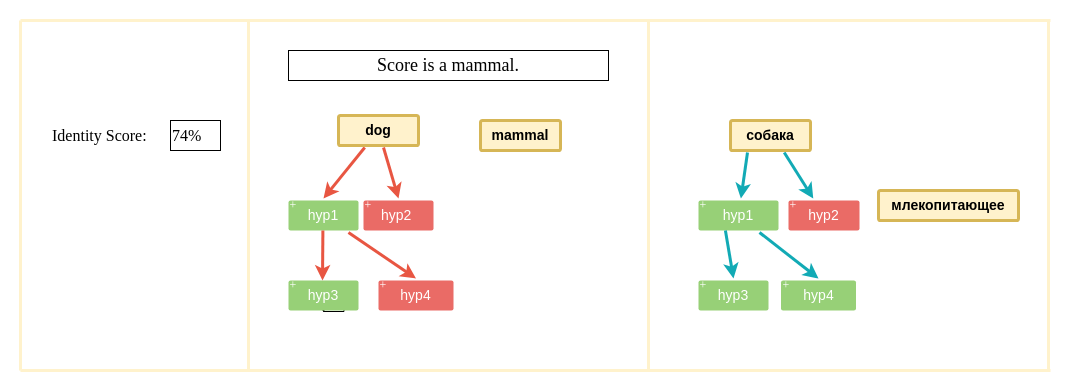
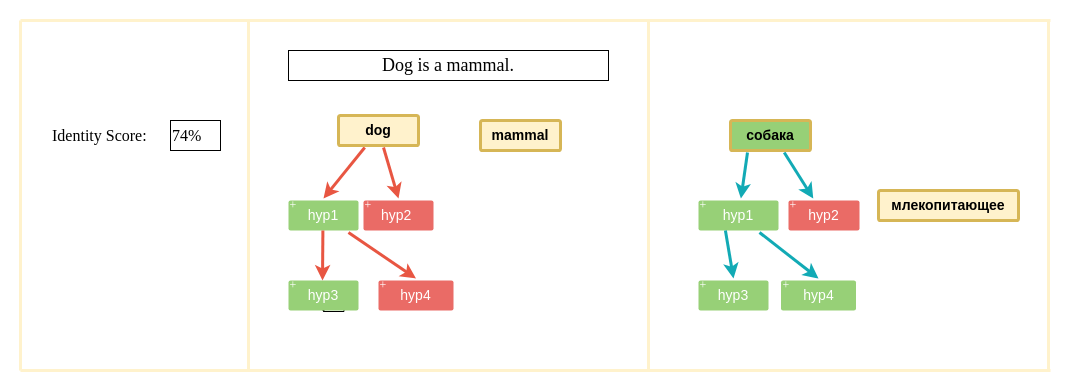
- <mxCell id="15" value="&lt;font face=&quot;Georgia&quot; style=&quot;font-size: 18px&quot;&gt;Score is a mammal.&lt;/font&gt;" style="rounded=0;whiteSpace=wrap;html=1;fillColor=none;" parent="1" vertex="1"><mxGeometry x="288" y="50" width="320" height="30" as="geometry" /></mxCell>
+ <mxCell id="15" value="&lt;font face=&quot;Georgia&quot; style=&quot;font-size: 18px&quot;&gt;Dog is a mammal.&lt;/font&gt;" style="rounded=0;whiteSpace=wrap;html=1;fillColor=none;" parent="1" vertex="1"><mxGeometry x="288" y="50" width="320" height="30" as="geometry" /></mxCell>
- <mxCell id="38" value="собака" style="rounded=1;whiteSpace=wrap;html=1;shadow=0;labelBackgroundColor=none;strokeWidth=3;fontFamily=Helvetica;fontSize=14;align=center;spacing=5;fontStyle=1;arcSize=7;perimeterSpacing=2;fillColor=#FFF2CC;strokeColor=#D6B656;" vertex="1" parent="1"><mxGeometry x="730" y="120" width="80" height="30" as="geometry" /></mxCell>
+ <mxCell id="38" value="собака" style="rounded=1;whiteSpace=wrap;html=1;shadow=0;labelBackgroundColor=none;strokeWidth=3;fontFamily=Helvetica;fontSize=14;align=center;spacing=5;fontStyle=1;arcSize=7;perimeterSpacing=2;fillColor=#97d077;strokeColor=#D6B656;" vertex="1" parent="1"><mxGeometry x="730" y="120" width="80" height="30" as="geometry" /></mxCell>
